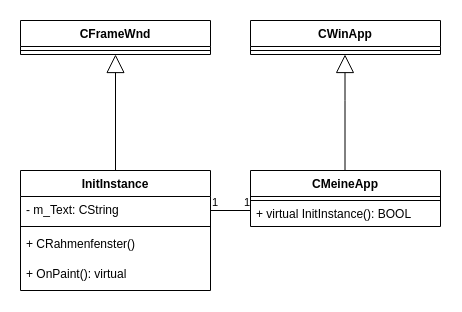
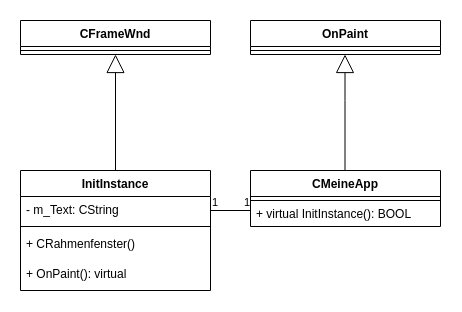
- <mxCell id="12" value="CWinApp" style="swimlane;fontStyle=1;align=center;verticalAlign=top;childLayout=stackLayout;horizontal=1;startSize=26;horizontalStack=0;resizeParent=1;resizeParentMax=0;resizeLast=0;collapsible=1;marginBottom=0;strokeColor=default;" vertex="1" parent="1"><mxGeometry x="250" y="20" width="190" height="34" as="geometry" /></mxCell>
+ <mxCell id="12" value="OnPaint" style="swimlane;fontStyle=1;align=center;verticalAlign=top;childLayout=stackLayout;horizontal=1;startSize=26;horizontalStack=0;resizeParent=1;resizeParentMax=0;resizeLast=0;collapsible=1;marginBottom=0;strokeColor=default;" vertex="1" parent="1"><mxGeometry x="250" y="20" width="190" height="34" as="geometry" /></mxCell>
